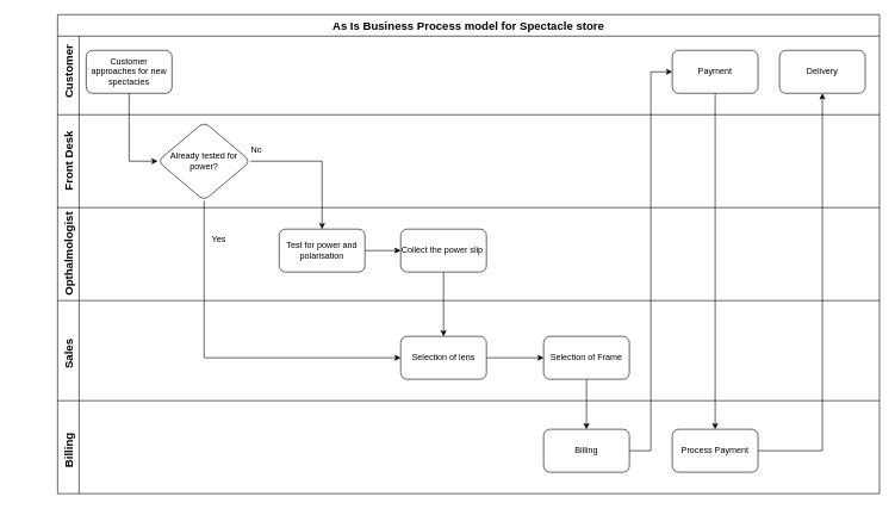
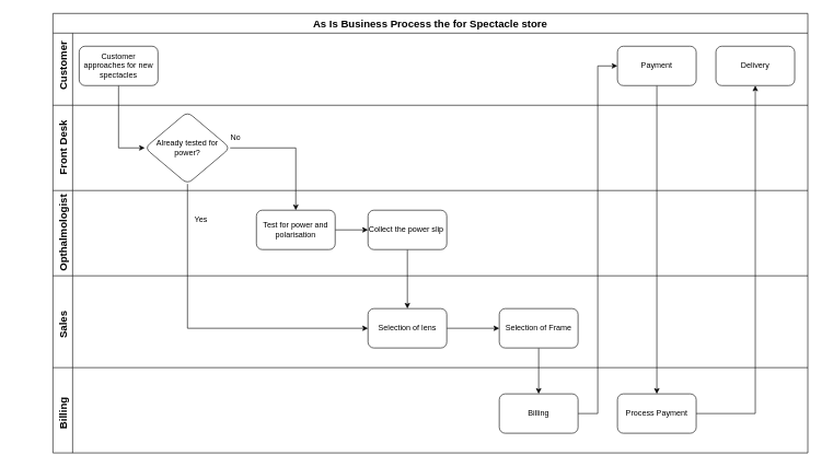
- <mxCell id="24" value="As Is Business Process model for Spectacle store" style="shape=table;startSize=30;container=1;collapsible=0;childLayout=tableLayout;strokeColor=default;fontSize=16;fontStyle=1" vertex="1" parent="1"><mxGeometry x="80" y="20" width="1150" height="670" as="geometry" /></mxCell>
+ <mxCell id="24" value="As Is Business Process the for Spectacle store" style="shape=table;startSize=30;container=1;collapsible=0;childLayout=tableLayout;strokeColor=default;fontSize=16;fontStyle=1" vertex="1" parent="1"><mxGeometry x="80" y="20" width="1150" height="670" as="geometry" /></mxCell>
